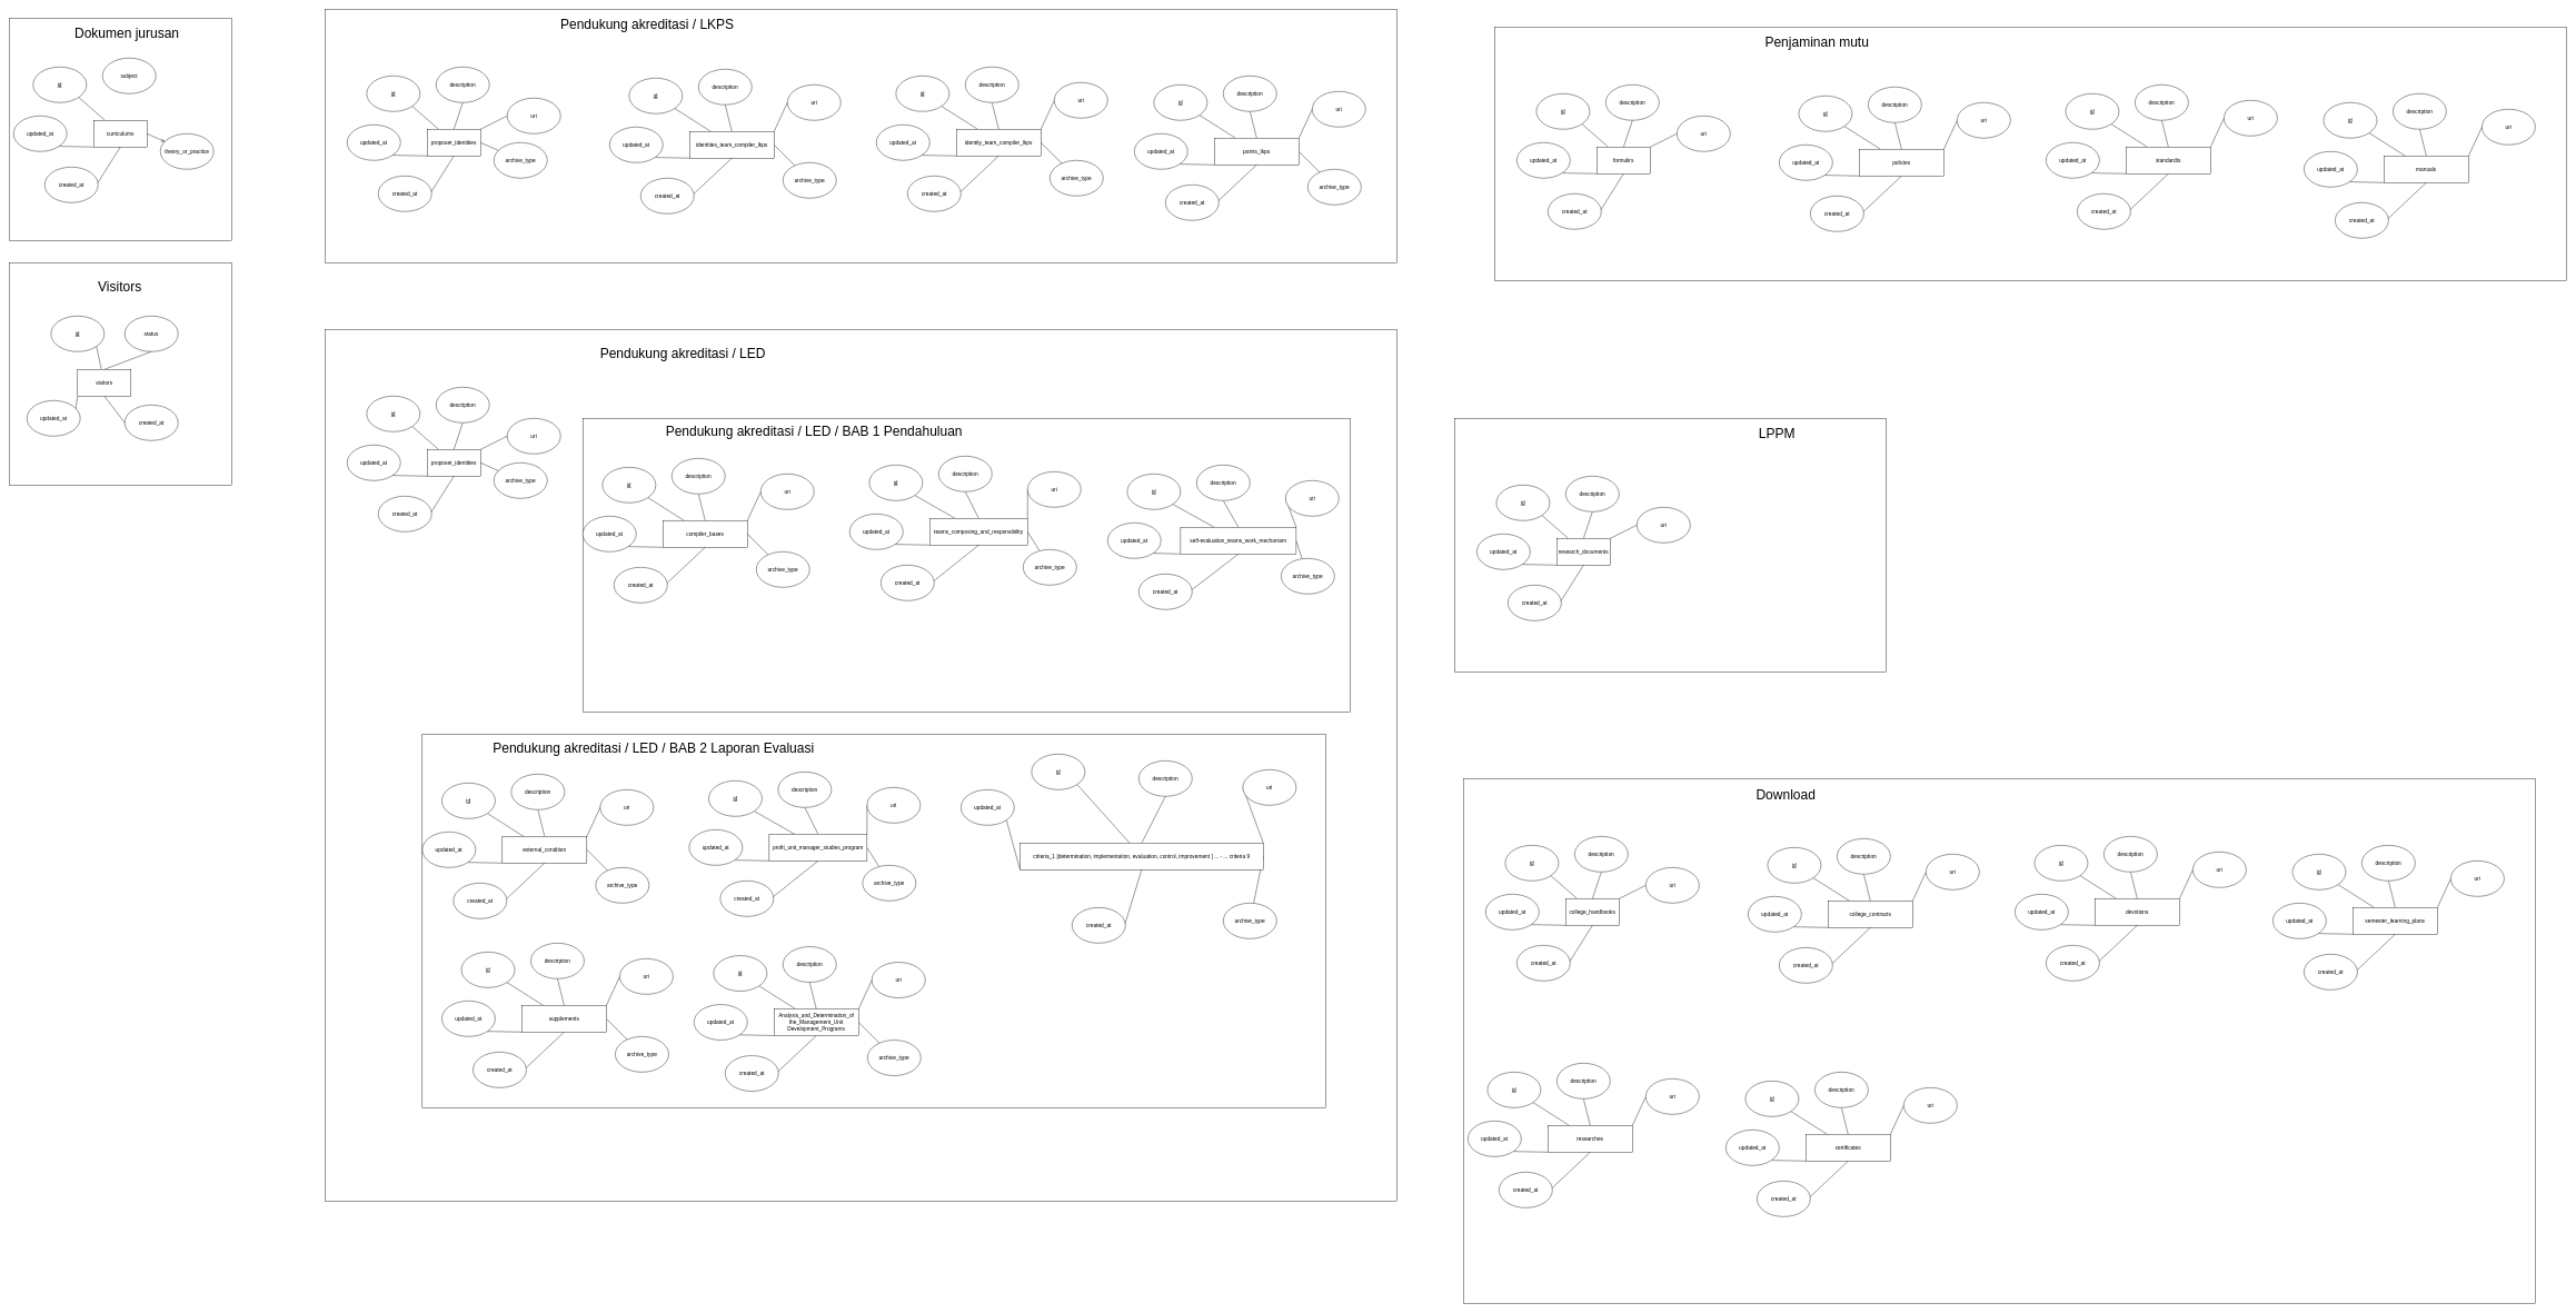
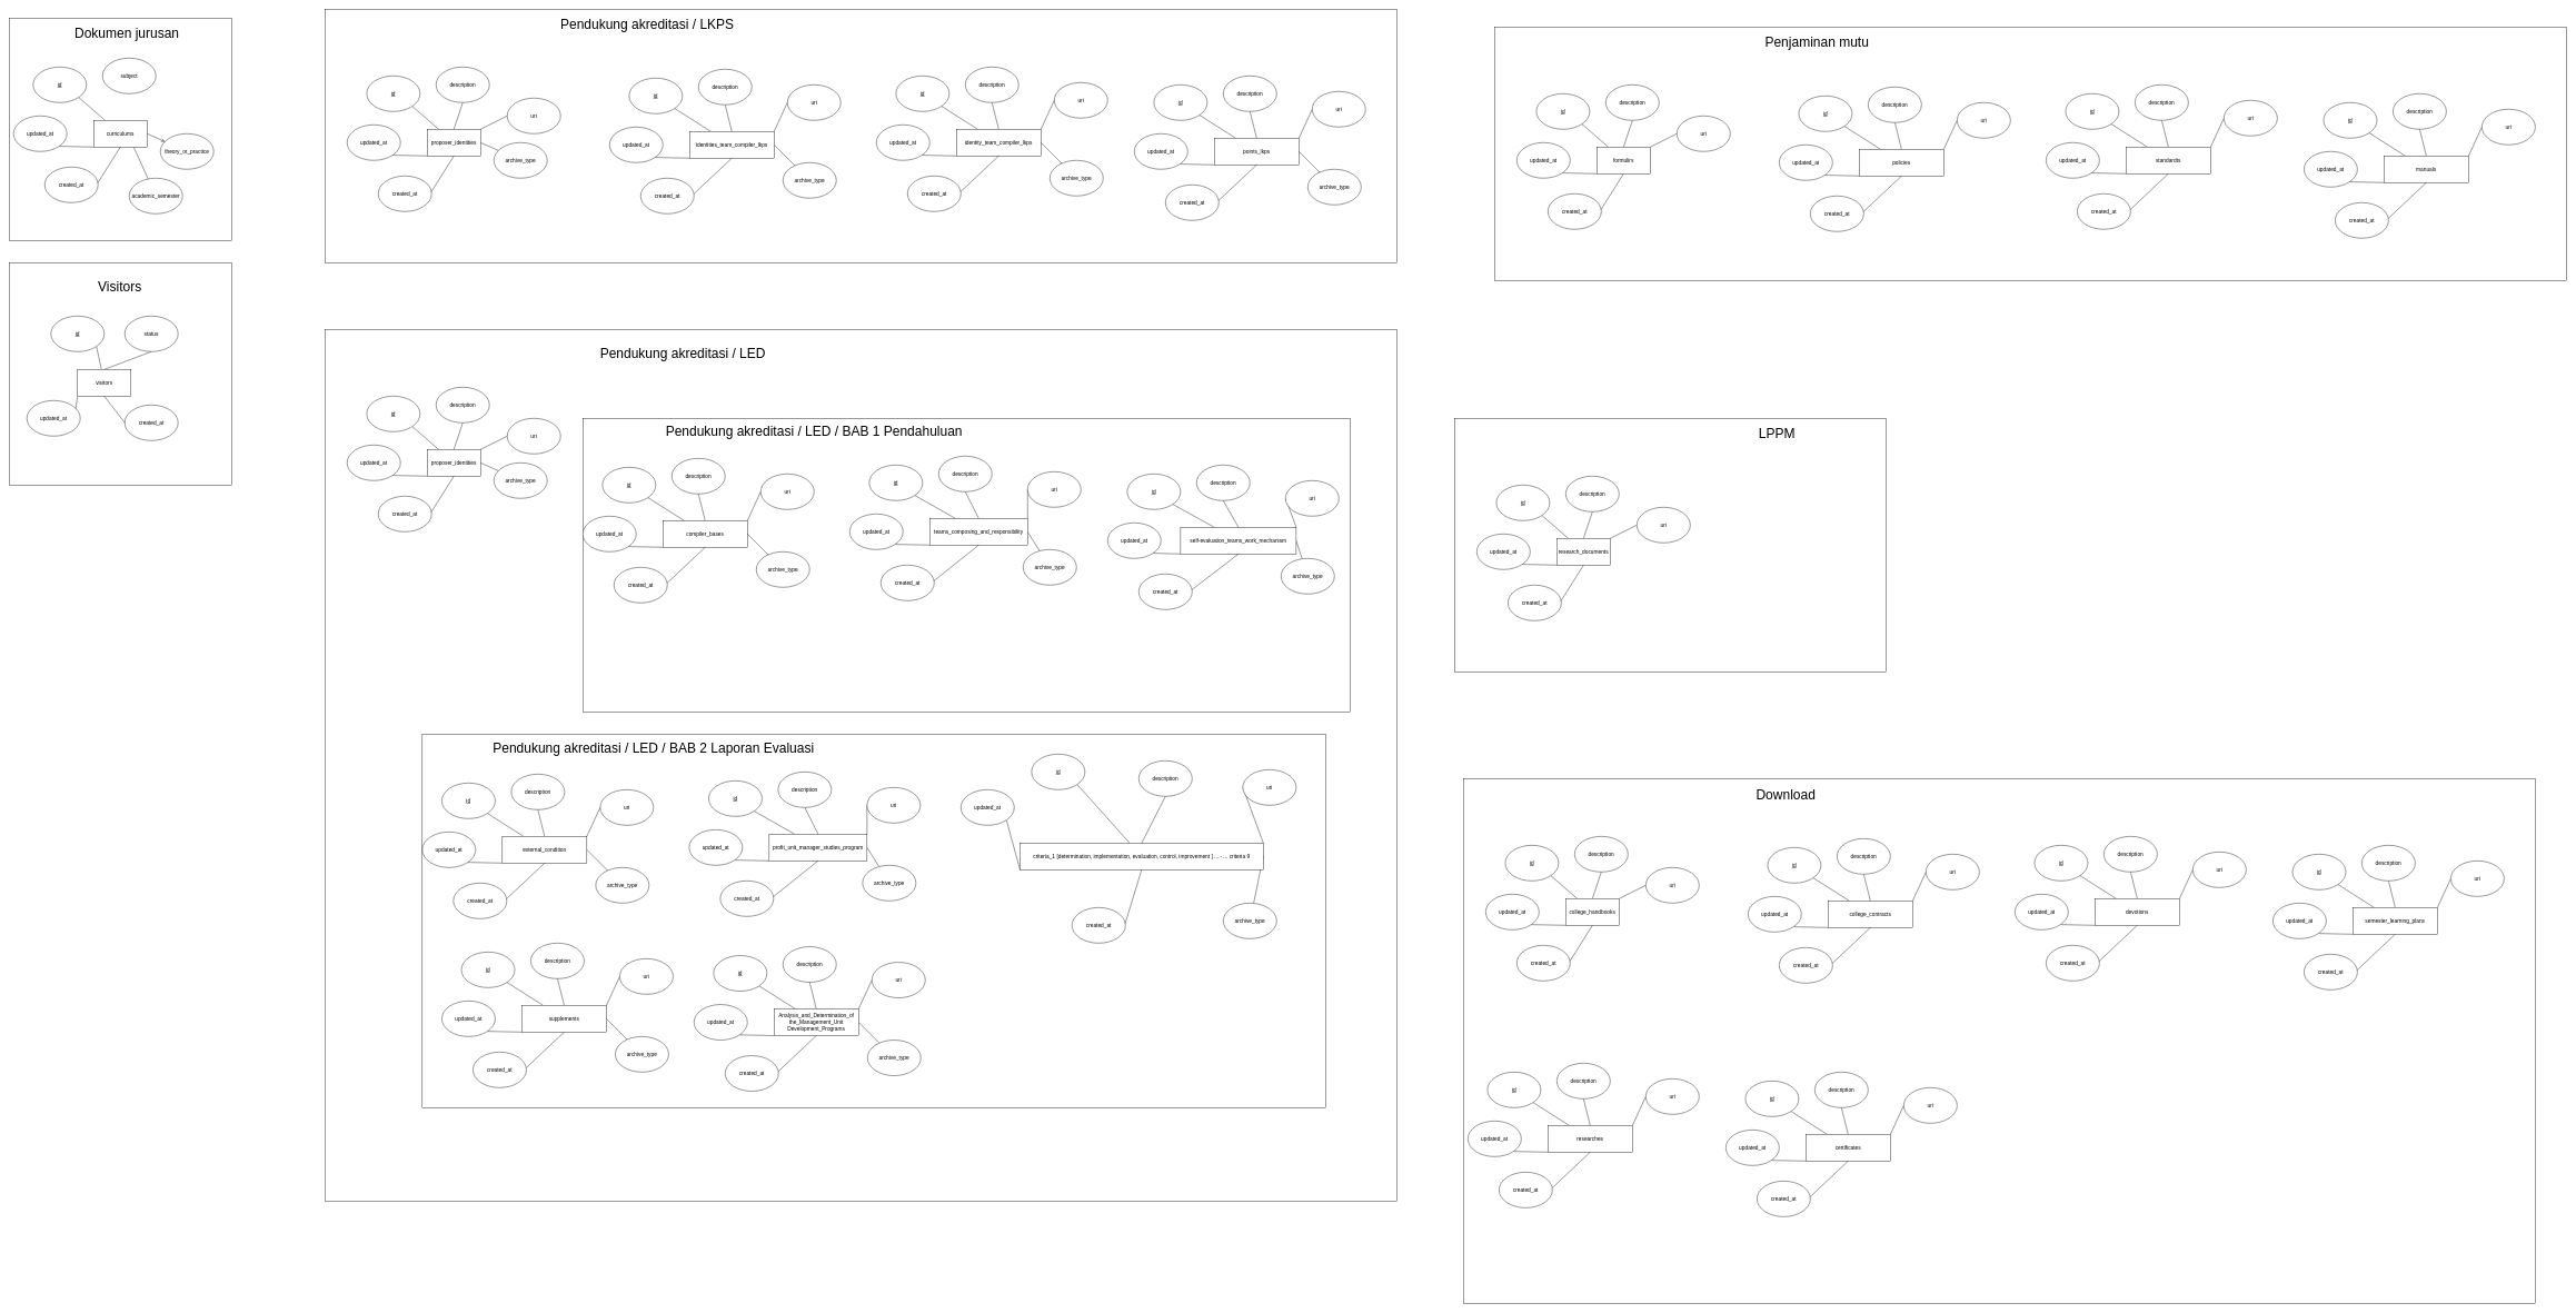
+ <mxCell id="7" style="rounded=0;orthogonalLoop=1;jettySize=auto;html=1;exitX=0.75;exitY=1;exitDx=0;exitDy=0;endArrow=none;endFill=0;" edge="1" parent="1" source="9" target="13"><mxGeometry relative="1" as="geometry" /></mxCell>
+ <mxCell id="13" value="academic_semester" style="ellipse;whiteSpace=wrap;html=1;" vertex="1" parent="1"><mxGeometry x="290" y="400" width="120" height="80" as="geometry" /></mxCell>
